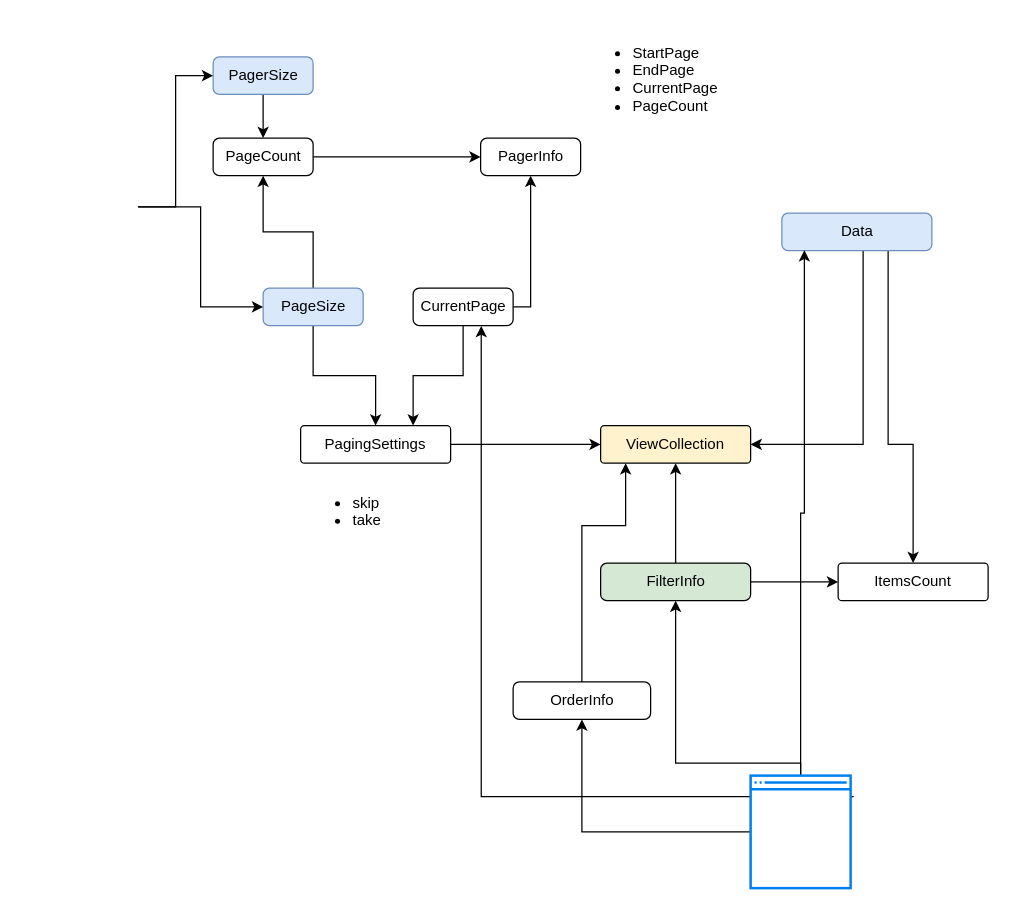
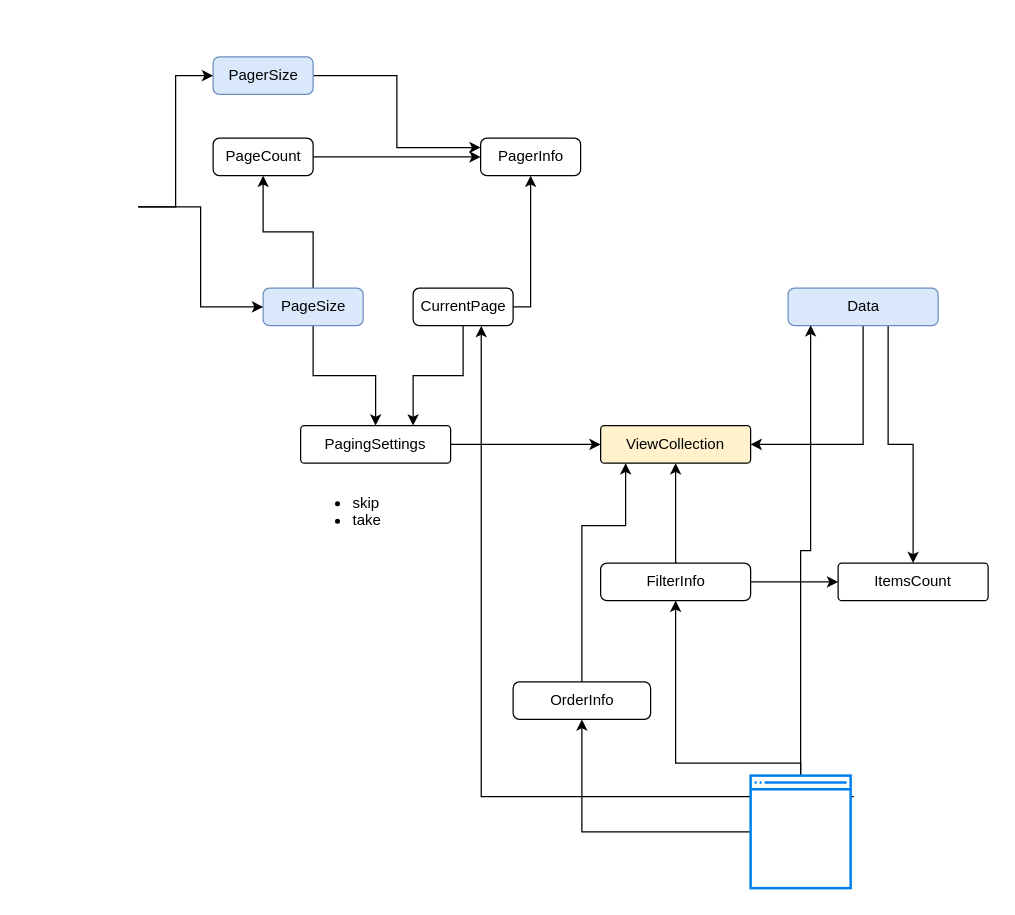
- <mxCell id="23" value="&lt;ul&gt;&lt;li&gt;StartPage&lt;/li&gt;&lt;li&gt;EndPage&lt;/li&gt;&lt;li&gt;CurrentPage&lt;/li&gt;&lt;li&gt;PageCount&lt;/li&gt;&lt;/ul&gt;" style="text;strokeColor=none;fillColor=none;html=1;whiteSpace=wrap;verticalAlign=middle;overflow=hidden;" parent="1" vertex="1"><mxGeometry x="464" y="20" width="130" height="80" as="geometry" /></mxCell>
- <mxCell id="24" style="edgeStyle=orthogonalEdgeStyle;rounded=0;orthogonalLoop=1;jettySize=auto;html=1;" parent="1" source="25" target="22" edge="1"><mxGeometry relative="1" as="geometry" /></mxCell>
+ <mxCell id="24" style="edgeStyle=orthogonalEdgeStyle;rounded=0;orthogonalLoop=1;jettySize=auto;html=1;entryX=0;entryY=0.25;entryDx=0;entryDy=0;" parent="1" source="25" target="20" edge="1"><mxGeometry relative="1" as="geometry" /></mxCell>
- <mxCell id="4" value="Data" style="html=1;rounded=1;absoluteArcSize=1;arcSize=10;fillColor=#dae8fc;strokeColor=#6c8ebf;" parent="1" vertex="1"><mxGeometry x="625" y="170" width="120" height="30" as="geometry" /></mxCell>
+ <mxCell id="4" value="Data" style="html=1;rounded=1;absoluteArcSize=1;arcSize=10;fillColor=#dae8fc;strokeColor=#6c8ebf;" parent="1" vertex="1"><mxGeometry x="630" y="230" width="120" height="30" as="geometry" /></mxCell>
- <mxCell id="16" value="FilterInfo" style="html=1;rounded=1;absoluteArcSize=1;arcSize=10;fillColor=#d5e8d4;" parent="1" vertex="1"><mxGeometry x="480" y="450" width="120" height="30" as="geometry" /></mxCell>
+ <mxCell id="16" value="FilterInfo" style="html=1;rounded=1;absoluteArcSize=1;arcSize=10;" parent="1" vertex="1"><mxGeometry x="480" y="450" width="120" height="30" as="geometry" /></mxCell>
